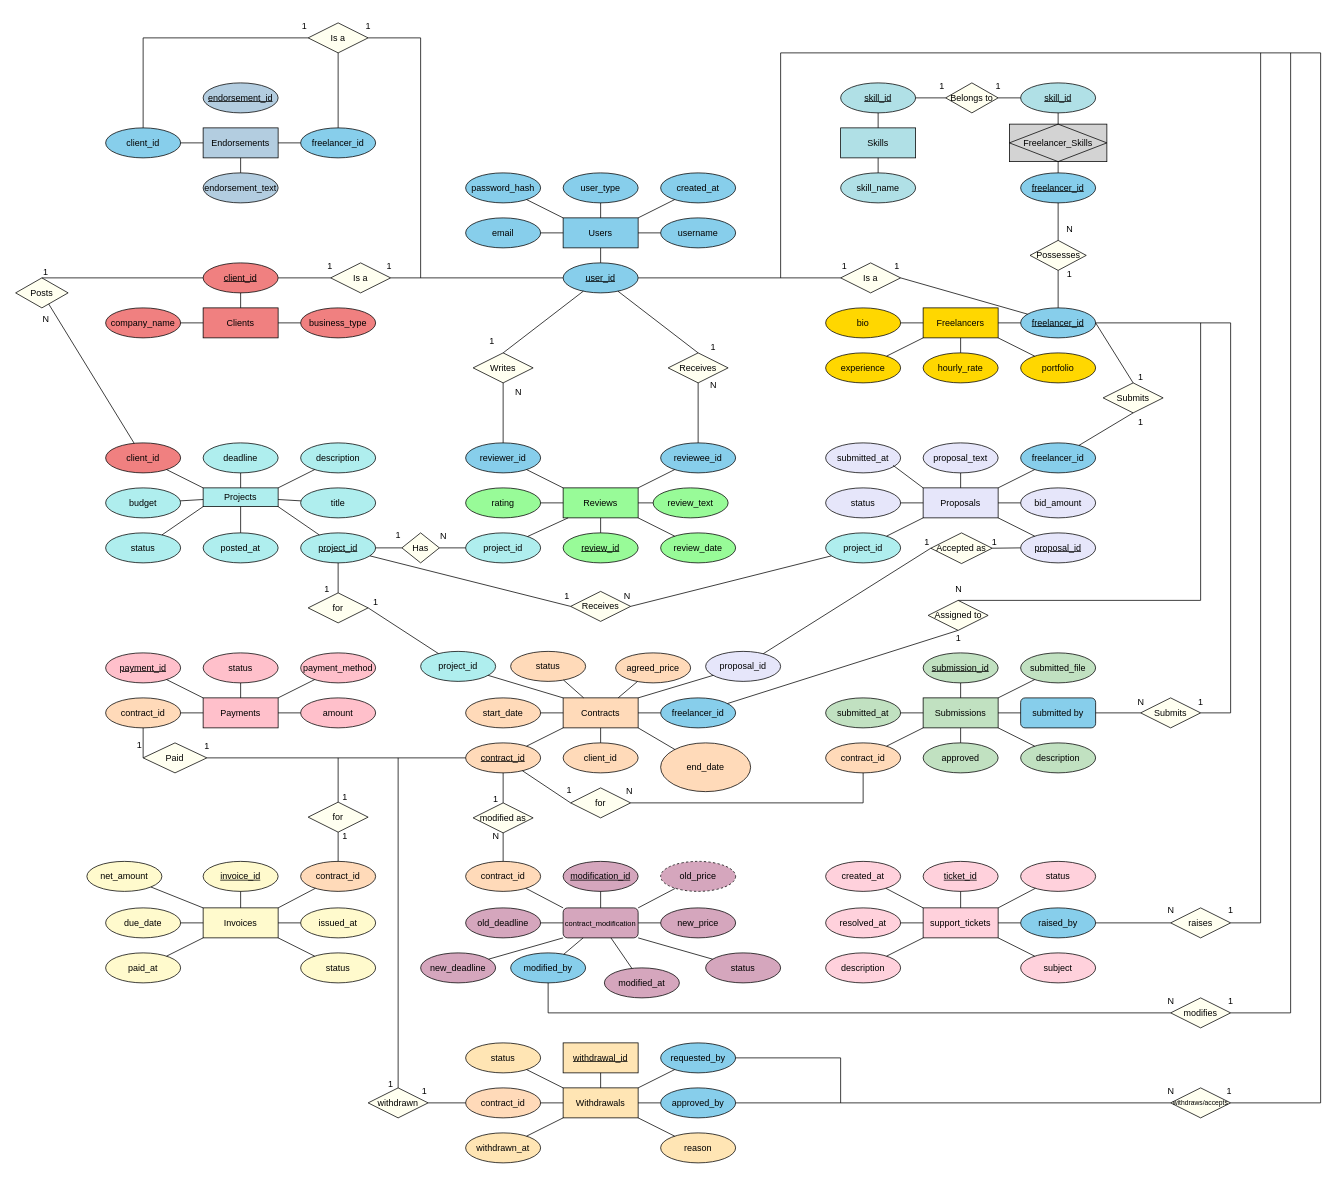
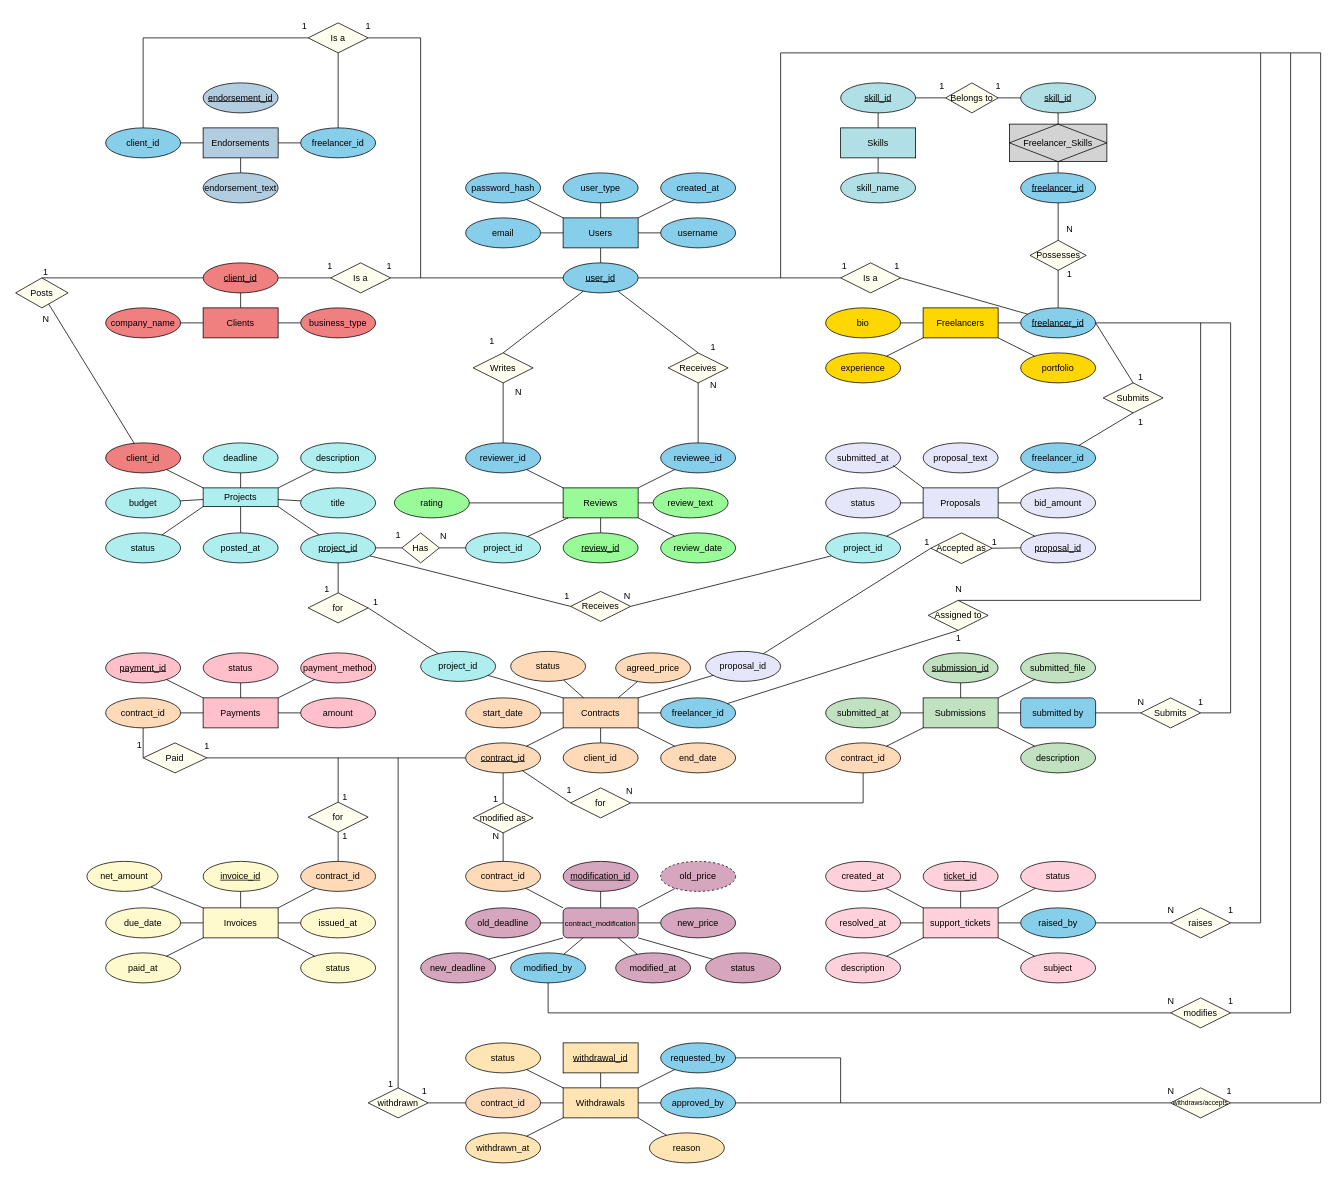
- <mxCell id="20" value="" style="endArrow=none;html=1;rounded=0;" parent="1" source="15" target="16" edge="1"><mxGeometry relative="1" as="geometry"><mxPoint x="940" y="400" as="sourcePoint" /><mxPoint x="1100" y="400" as="targetPoint" /></mxGeometry></mxCell>
- <mxCell id="16" value="hourly_rate" style="ellipse;whiteSpace=wrap;html=1;align=center;fontStyle=0;fillColor=light-dark(#FFD700,var(--ge-dark-color, #121212));" parent="1" vertex="1"><mxGeometry x="1230" y="470" width="100" height="40" as="geometry" /></mxCell>
- <mxCell id="90" value="" style="endArrow=none;html=1;rounded=0;" parent="1" source="80" target="79" edge="1"><mxGeometry relative="1" as="geometry"><mxPoint x="1030" y="620" as="sourcePoint" /><mxPoint x="1190" y="620" as="targetPoint" /></mxGeometry></mxCell>
- <mxCell id="49" value="rating" style="ellipse;whiteSpace=wrap;html=1;align=center;fillColor=light-dark(#98FB98,var(--ge-dark-color, #121212));" parent="1" vertex="1"><mxGeometry x="620" y="650" width="100" height="40" as="geometry" /></mxCell>
+ <mxCell id="49" value="rating" style="ellipse;whiteSpace=wrap;html=1;align=center;fillColor=light-dark(#98FB98,var(--ge-dark-color, #121212));" parent="1" vertex="1"><mxGeometry x="525" y="650" width="100" height="40" as="geometry" /></mxCell>
- <mxCell id="251" value="" style="endArrow=none;html=1;rounded=0;fillColor=light-dark(#C1E1C1,var(--ge-dark-color, #121212));" parent="1" source="244" target="240" edge="1"><mxGeometry relative="1" as="geometry"><mxPoint x="1170" y="990" as="sourcePoint" /><mxPoint x="1330" y="990" as="targetPoint" /></mxGeometry></mxCell>
- <mxCell id="244" value="approved" style="ellipse;whiteSpace=wrap;html=1;align=center;fillColor=light-dark(#C1E1C1,var(--ge-dark-color, #121212));" parent="1" vertex="1"><mxGeometry x="1230" y="990" width="100" height="40" as="geometry" /></mxCell>
- <mxCell id="103" value="end_date" style="ellipse;whiteSpace=wrap;html=1;align=center;fillColor=light-dark(#FFDAB9,var(--ge-dark-color, #121212));" parent="1" vertex="1"><mxGeometry x="880" y="990" width="120" height="65" as="geometry" /></mxCell>
+ <mxCell id="103" value="end_date" style="ellipse;whiteSpace=wrap;html=1;align=center;fillColor=light-dark(#FFDAB9,var(--ge-dark-color, #121212));" parent="1" vertex="1"><mxGeometry x="880" y="990" width="100" height="40" as="geometry" /></mxCell>
- <mxCell id="215" value="modified_at" style="ellipse;whiteSpace=wrap;html=1;align=center;fillColor=light-dark(#D5A6BD,var(--ge-dark-color, #121212));" parent="1" vertex="1"><mxGeometry x="805" y="1290" width="100" height="40" as="geometry" /></mxCell>
+ <mxCell id="215" value="modified_at" style="ellipse;whiteSpace=wrap;html=1;align=center;fillColor=light-dark(#D5A6BD,var(--ge-dark-color, #121212));" parent="1" vertex="1"><mxGeometry x="820" y="1270" width="100" height="40" as="geometry" /></mxCell>
- <mxCell id="266" value="reason" style="ellipse;whiteSpace=wrap;html=1;align=center;fillColor=light-dark(#FFE5B4,var(--ge-dark-color, #121212));" parent="1" vertex="1"><mxGeometry x="880" y="1510" width="100" height="40" as="geometry" /></mxCell>
+ <mxCell id="266" value="reason" style="ellipse;whiteSpace=wrap;html=1;align=center;fillColor=light-dark(#FFE5B4,var(--ge-dark-color, #121212));" parent="1" vertex="1"><mxGeometry x="865" y="1510" width="100" height="40" as="geometry" /></mxCell>
